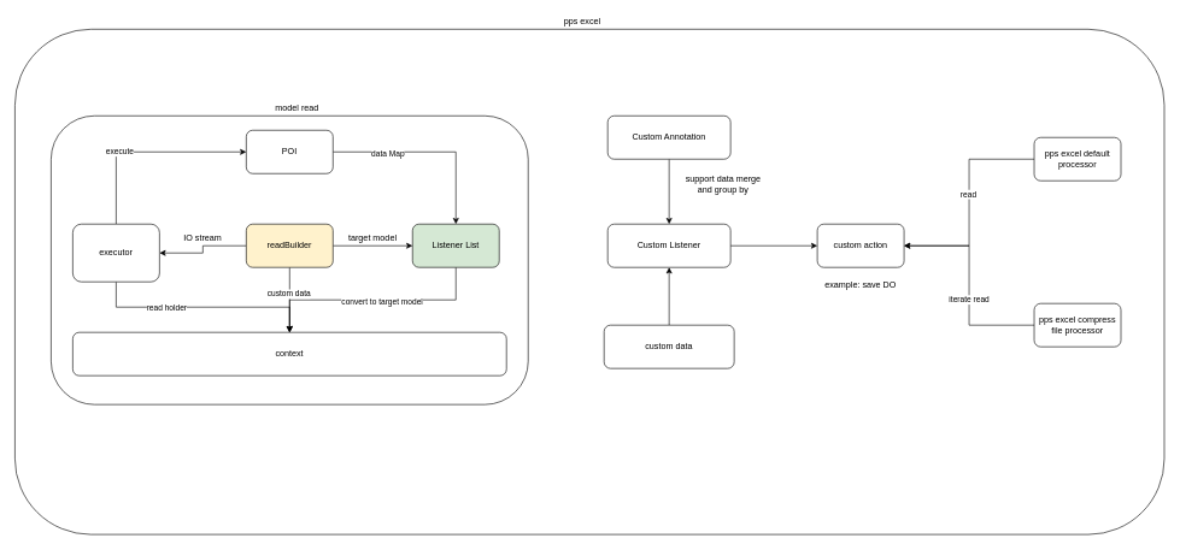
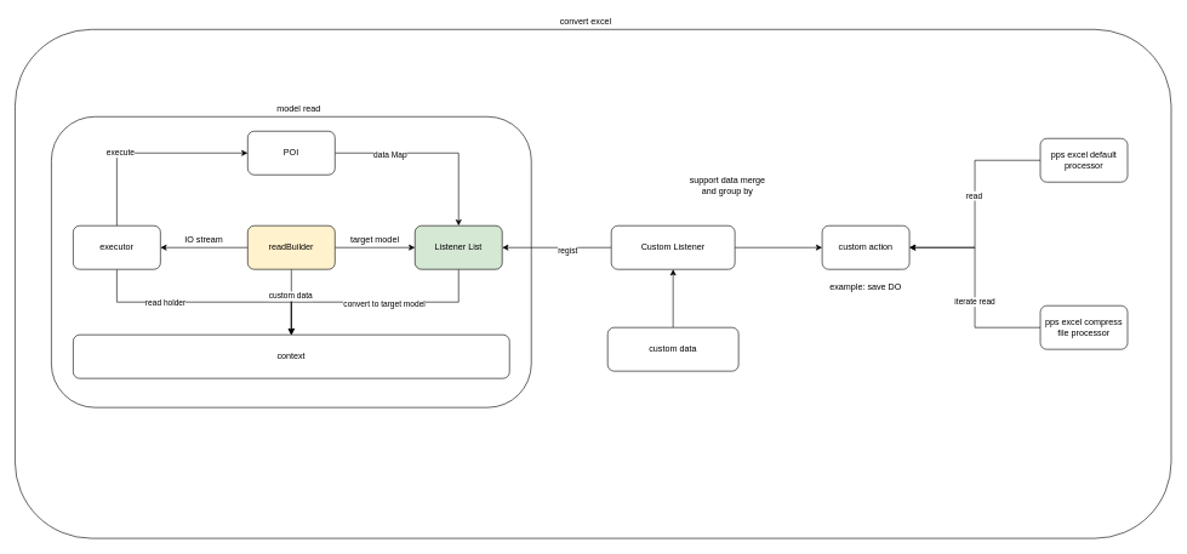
- <mxCell id="28" value="pps excel" style="text;html=1;strokeColor=none;fillColor=none;align=center;verticalAlign=middle;whiteSpace=wrap;rounded=0;" vertex="1" parent="1"><mxGeometry x="690" y="20" width="230" height="20" as="geometry" /></mxCell>
+ <mxCell id="28" value="convert excel" style="text;html=1;strokeColor=none;fillColor=none;align=center;verticalAlign=middle;whiteSpace=wrap;rounded=0;" vertex="1" parent="1"><mxGeometry x="690" y="20" width="230" height="20" as="geometry" /></mxCell>
- <mxCell id="30" value="Custom Annotation" style="rounded=1;whiteSpace=wrap;html=1;" vertex="1" parent="1"><mxGeometry x="840" y="160" width="170" height="60" as="geometry" /></mxCell>
- <mxCell id="29" style="edgeStyle=orthogonalEdgeStyle;rounded=0;orthogonalLoop=1;jettySize=auto;html=1;" edge="1" parent="1" source="30" target="27"><mxGeometry relative="1" as="geometry" /></mxCell>
+ <mxCell id="24" style="edgeStyle=orthogonalEdgeStyle;rounded=0;orthogonalLoop=1;jettySize=auto;html=1;" edge="1" parent="1" source="27" target="10"><mxGeometry relative="1" as="geometry" /></mxCell>
+ <mxCell id="25" value="regist" style="edgeLabel;html=1;align=center;verticalAlign=middle;resizable=0;points=[];" vertex="1" connectable="0" parent="24"><mxGeometry x="-0.189" y="3" relative="1" as="geometry"><mxPoint as="offset" /></mxGeometry></mxCell>
- <mxCell id="15" value="executor" style="rounded=1;whiteSpace=wrap;html=1;" vertex="1" parent="1"><mxGeometry x="100" y="310" width="120" height="80" as="geometry" /></mxCell>
+ <mxCell id="15" value="executor" style="rounded=1;whiteSpace=wrap;html=1;" vertex="1" parent="1"><mxGeometry x="100" y="310" width="120" height="60" as="geometry" /></mxCell>
